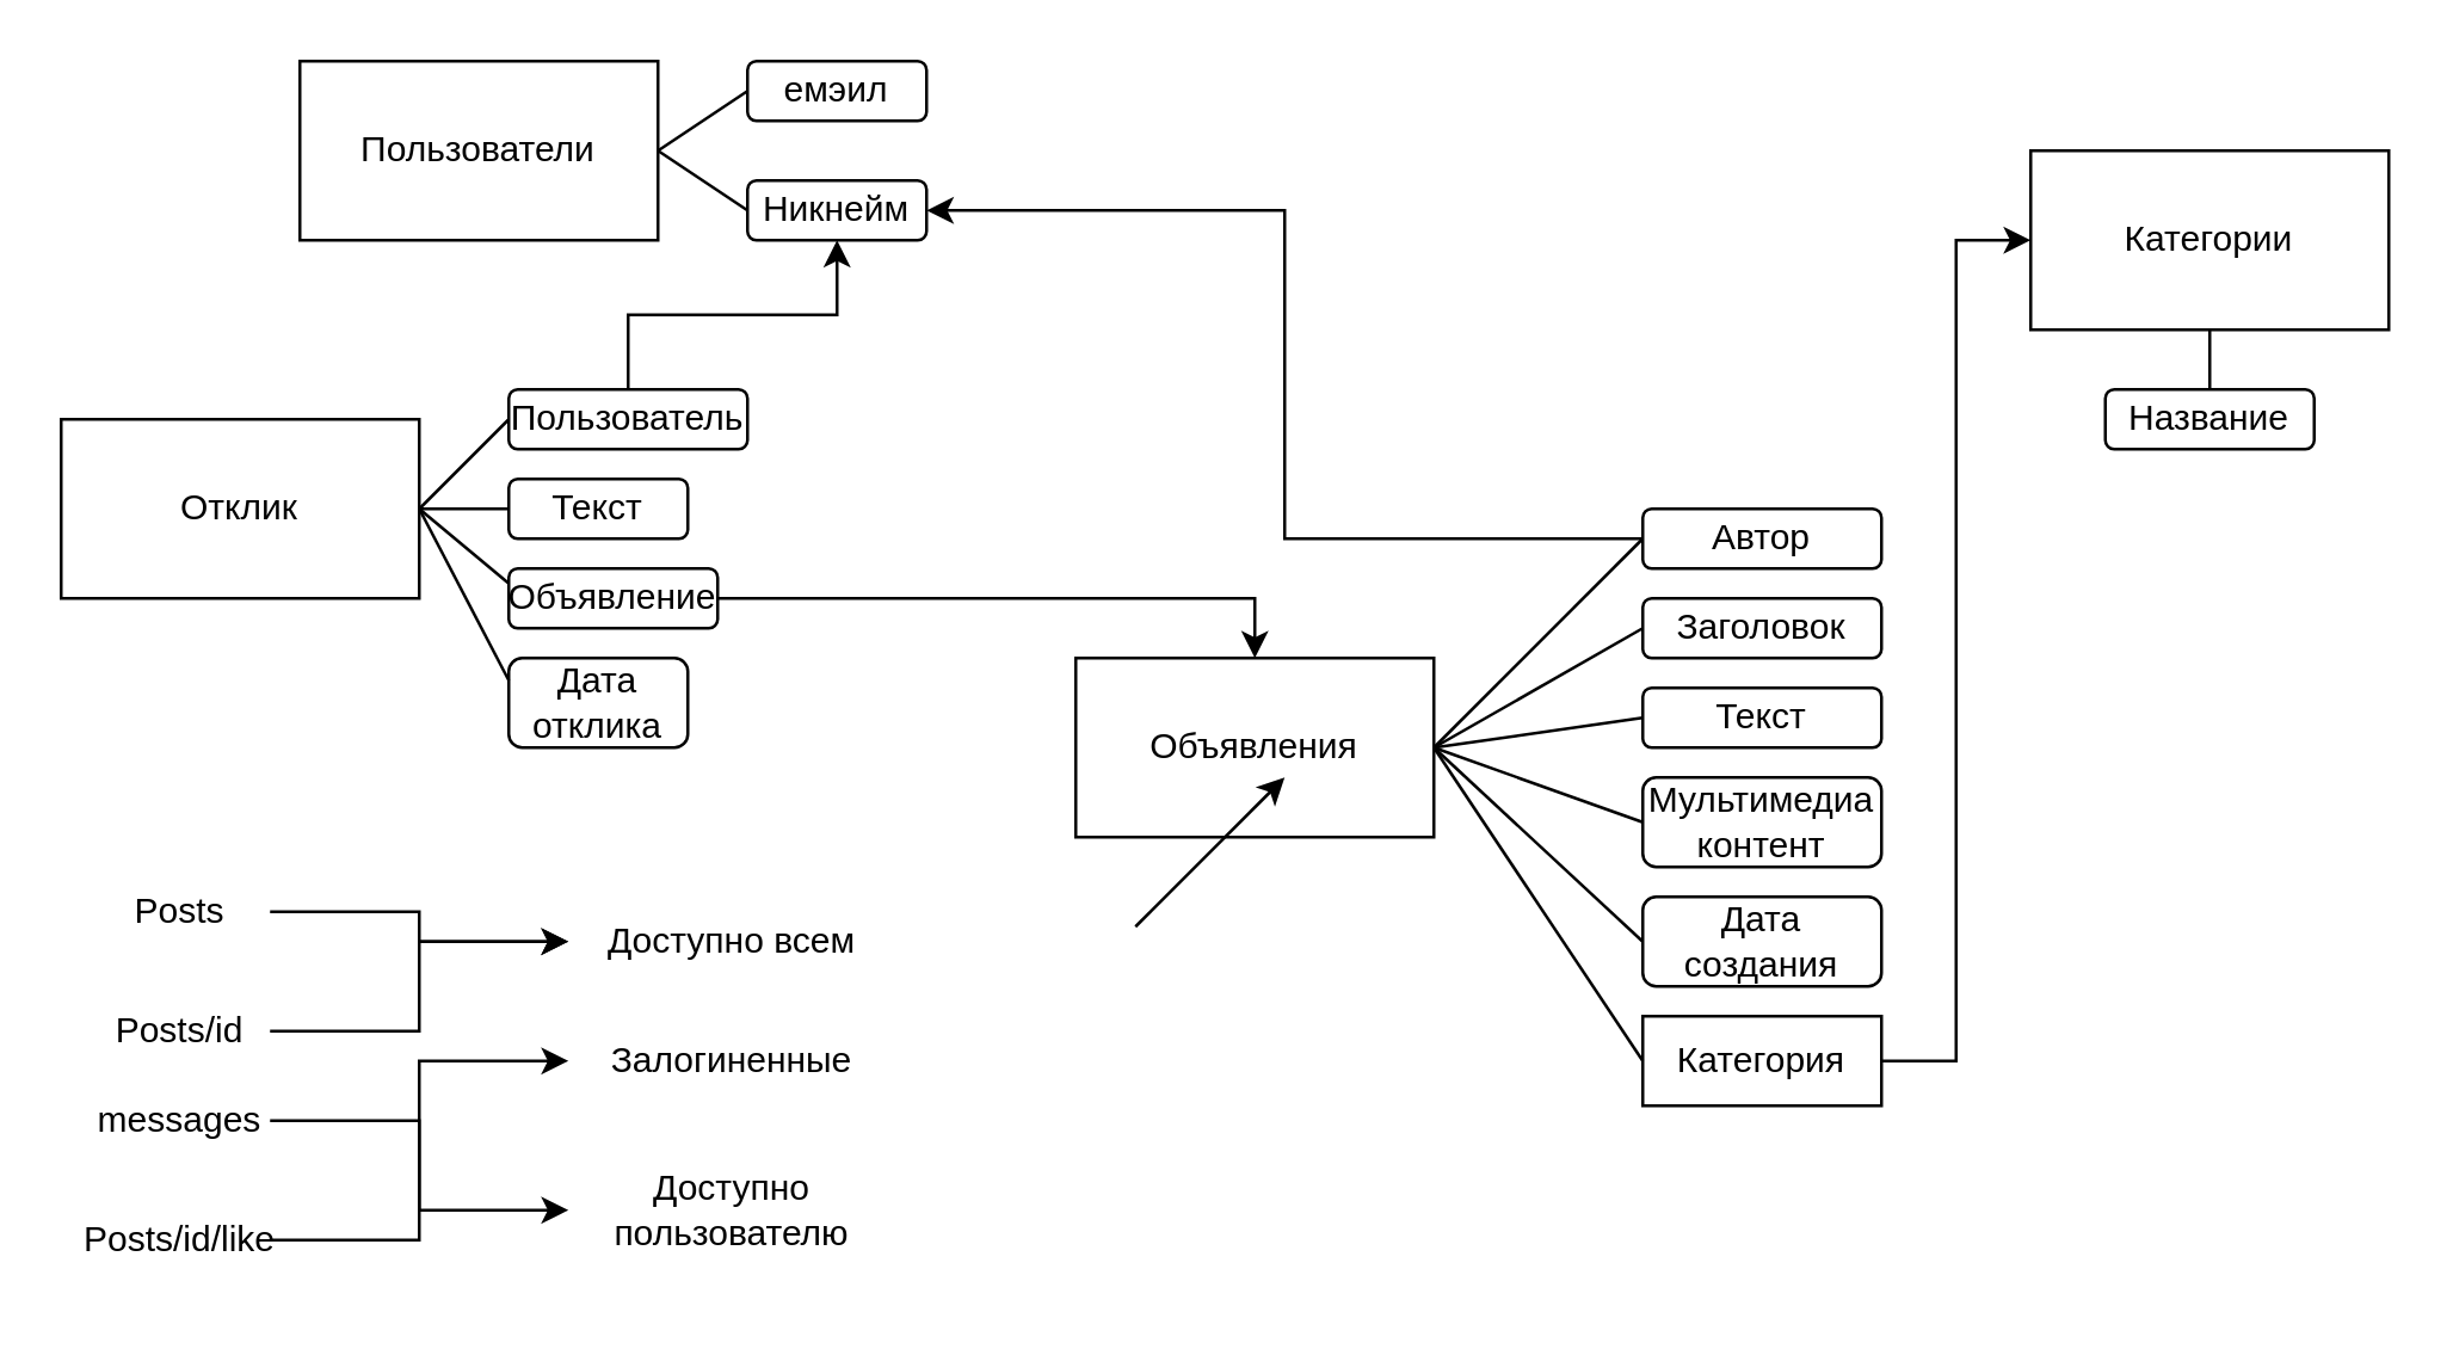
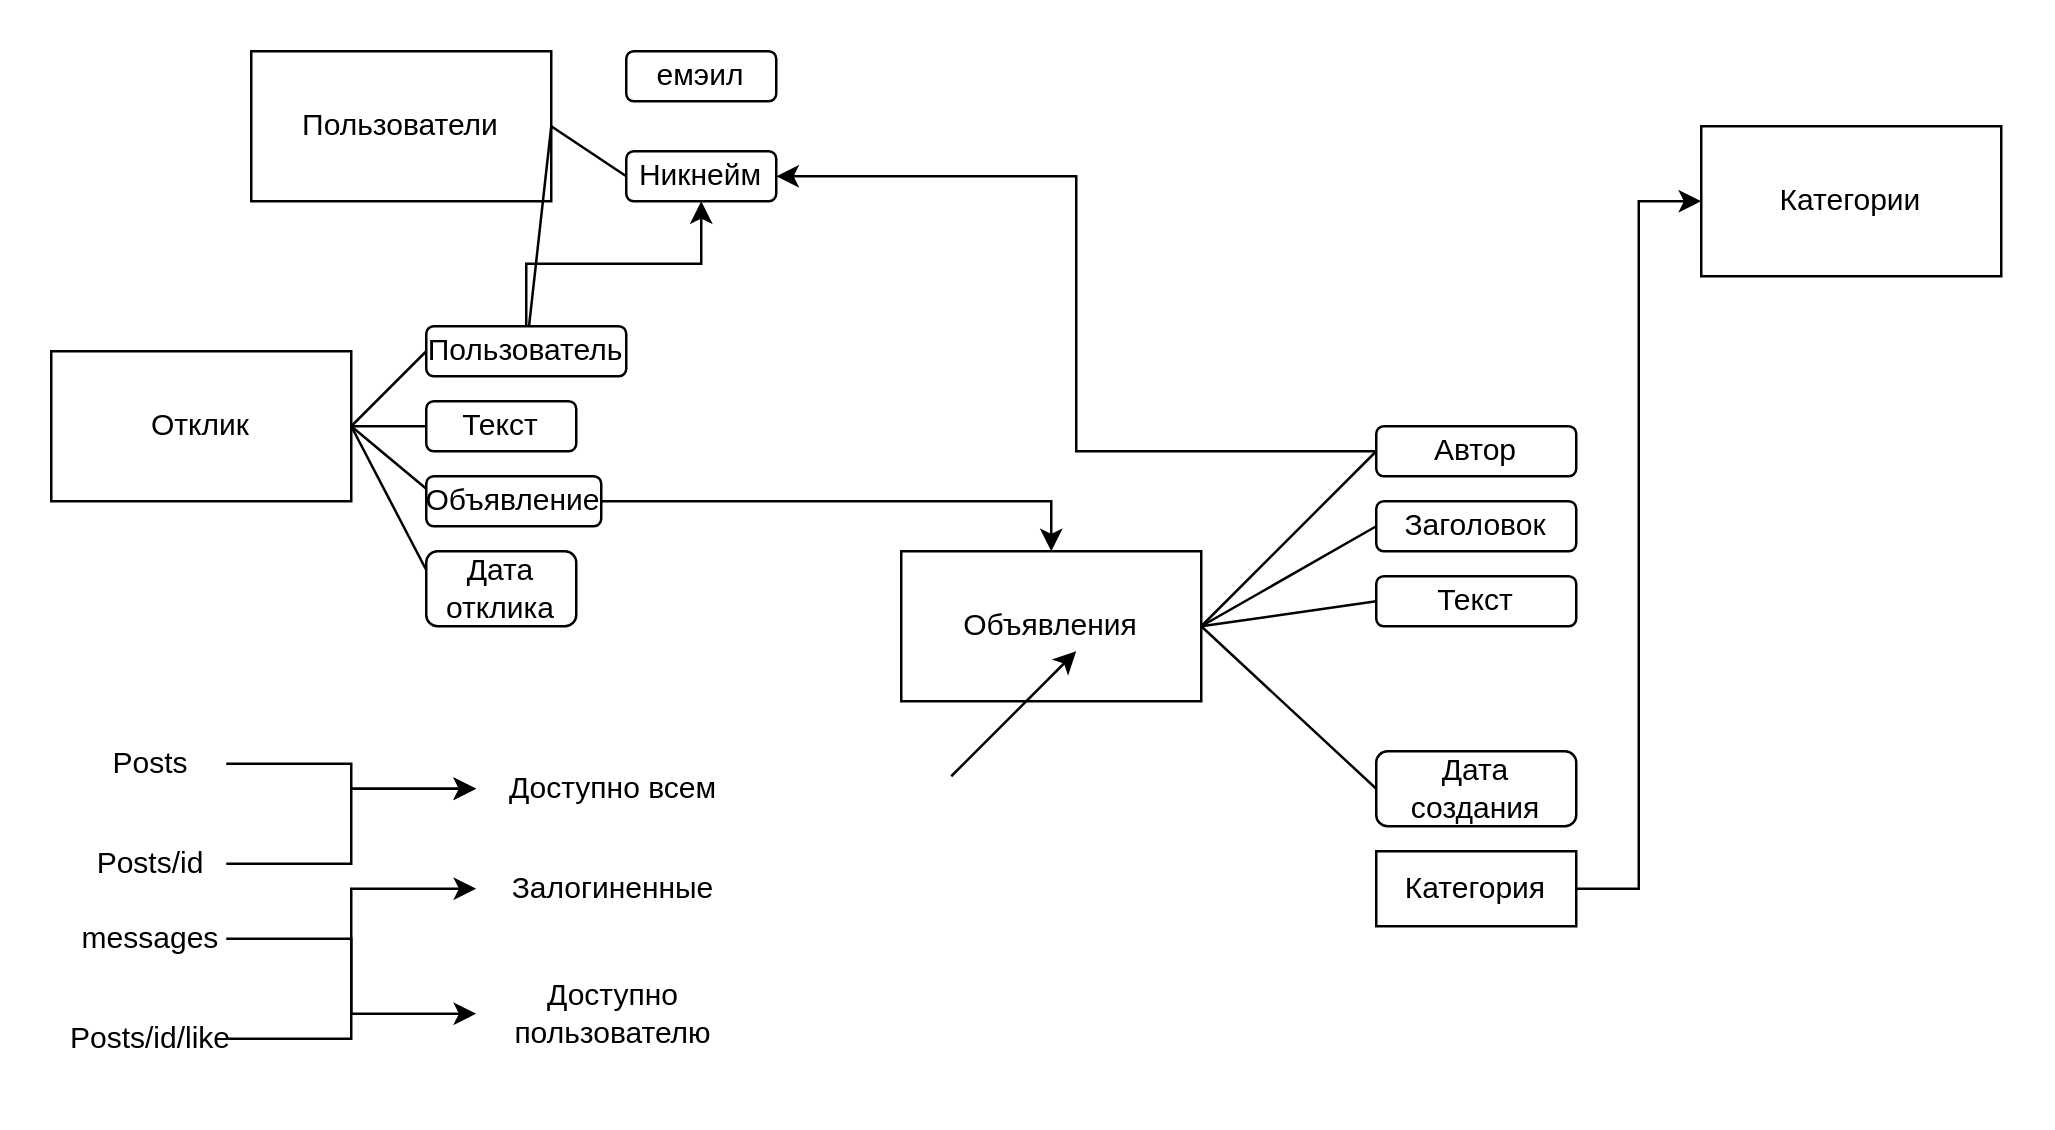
- <mxCell id="14" value="" style="endArrow=none;html=1;rounded=0;entryX=0;entryY=0.5;entryDx=0;entryDy=0;exitX=1;exitY=0.5;exitDx=0;exitDy=0;" edge="1" parent="1" source="2" target="3"><mxGeometry width="50" height="50" relative="1" as="geometry"><mxPoint x="380" y="220" as="sourcePoint" /><mxPoint x="430" y="170" as="targetPoint" /></mxGeometry></mxCell>
+ <mxCell id="14" value="" style="endArrow=none;html=1;rounded=0;exitX=1;exitY=0.5;exitDx=0;exitDy=0;" edge="1" parent="1" source="2" target="28"><mxGeometry width="50" height="50" relative="1" as="geometry"><mxPoint x="380" y="220" as="sourcePoint" /><mxPoint x="430" y="170" as="targetPoint" /></mxGeometry></mxCell>
- <mxCell id="35" value="" style="endArrow=none;html=1;rounded=0;entryX=0.5;entryY=1;entryDx=0;entryDy=0;exitX=0.5;exitY=0;exitDx=0;exitDy=0;" edge="1" parent="1" source="34" target="33"><mxGeometry width="50" height="50" relative="1" as="geometry"><mxPoint x="380" y="220" as="sourcePoint" /><mxPoint x="430" y="170" as="targetPoint" /></mxGeometry></mxCell>
- <mxCell id="34" value="Название" style="rounded=1;whiteSpace=wrap;html=1;" vertex="1" parent="1"><mxGeometry x="705" y="130" width="70" height="20" as="geometry" /></mxCell>
- <mxCell id="12" value="" style="endArrow=none;html=1;rounded=0;entryX=0;entryY=0.5;entryDx=0;entryDy=0;exitX=1;exitY=0.5;exitDx=0;exitDy=0;" edge="1" parent="1" source="4" target="7"><mxGeometry width="50" height="50" relative="1" as="geometry"><mxPoint x="380" y="220" as="sourcePoint" /><mxPoint x="430" y="170" as="targetPoint" /></mxGeometry></mxCell>
- <mxCell id="7" value="Мультимедиа контент" style="rounded=1;whiteSpace=wrap;html=1;" vertex="1" parent="1"><mxGeometry x="550" y="260" width="80" height="30" as="geometry" /></mxCell>
- <mxCell id="32" value="" style="endArrow=none;html=1;rounded=0;entryX=0;entryY=0.5;entryDx=0;entryDy=0;exitX=1;exitY=0.5;exitDx=0;exitDy=0;" edge="1" parent="1" source="4" target="31"><mxGeometry width="50" height="50" relative="1" as="geometry"><mxPoint x="490" y="370" as="sourcePoint" /><mxPoint x="540" y="320" as="targetPoint" /></mxGeometry></mxCell>
